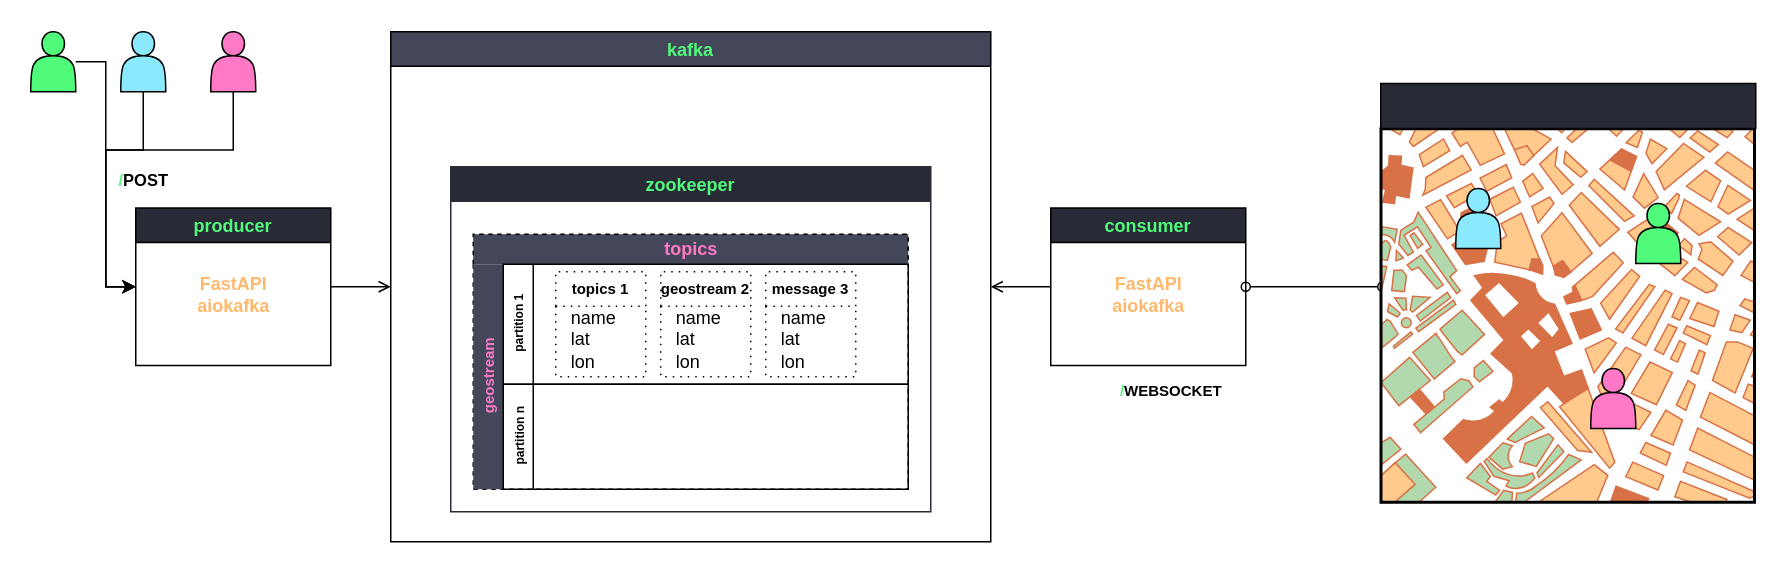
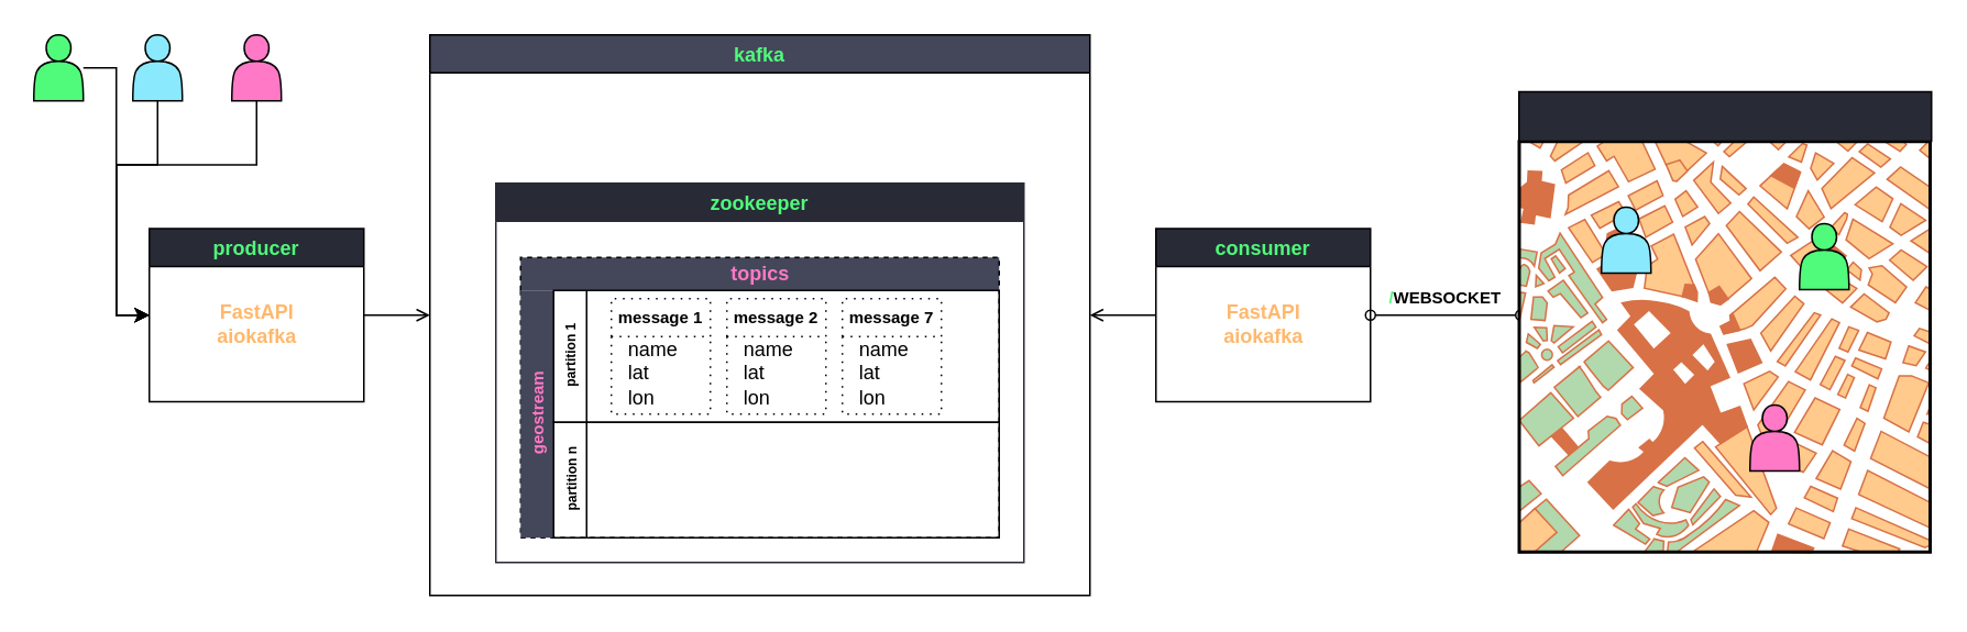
- <mxCell id="34" value="&lt;b&gt;&lt;font style=&quot;font-size: 11px&quot;&gt;/&lt;font style=&quot;font-size: 11px&quot; color=&quot;#000000&quot;&gt;POST&lt;/font&gt;&lt;/font&gt;&lt;/b&gt;" style="text;html=1;align=center;verticalAlign=middle;resizable=0;points=[];autosize=1;fontSize=10;fontColor=#50FA7B;" vertex="1" parent="1"><mxGeometry x="70" y="110" width="50" height="20" as="geometry" /></mxCell>
- <mxCell id="14" value="topics 1" style="swimlane;startSize=23;dashed=1;dashPattern=1 4;fontSize=10;fillColor=none;" vertex="1" parent="13"><mxGeometry x="35" y="5" width="60" height="70" as="geometry" /></mxCell>
+ <mxCell id="14" value="message 1" style="swimlane;startSize=23;dashed=1;dashPattern=1 4;fontSize=10;fillColor=none;" vertex="1" parent="13"><mxGeometry x="35" y="5" width="60" height="70" as="geometry" /></mxCell>
- <mxCell id="16" value="geostream 2" style="swimlane;startSize=23;dashed=1;dashPattern=1 4;fontSize=10;fillColor=none;" vertex="1" parent="13"><mxGeometry x="105" y="5" width="60" height="70" as="geometry" /></mxCell>
+ <mxCell id="16" value="message 2" style="swimlane;startSize=23;dashed=1;dashPattern=1 4;fontSize=10;fillColor=none;" vertex="1" parent="13"><mxGeometry x="105" y="5" width="60" height="70" as="geometry" /></mxCell>
- <mxCell id="18" value="message 3" style="swimlane;startSize=23;dashed=1;dashPattern=1 4;fontSize=10;fillColor=none;" vertex="1" parent="13"><mxGeometry x="175" y="5" width="60" height="70" as="geometry" /></mxCell>
+ <mxCell id="18" value="message 7" style="swimlane;startSize=23;dashed=1;dashPattern=1 4;fontSize=10;fillColor=none;" vertex="1" parent="13"><mxGeometry x="175" y="5" width="60" height="70" as="geometry" /></mxCell>
- <mxCell id="35" value="&lt;b&gt;&lt;font color=&quot;#50FA7B&quot;&gt;/&lt;/font&gt;&lt;font color=&quot;#000000&quot;&gt;WEBSOCKET&lt;/font&gt;&lt;/b&gt;" style="text;html=1;align=center;verticalAlign=middle;resizable=0;points=[];autosize=1;fontSize=10;fontColor=#50FA7B;" vertex="1" parent="1"><mxGeometry x="740" y="250" width="80" height="20" as="geometry" /></mxCell>
+ <mxCell id="35" value="&lt;b&gt;&lt;font color=&quot;#50FA7B&quot;&gt;/&lt;/font&gt;&lt;font color=&quot;#000000&quot;&gt;WEBSOCKET&lt;/font&gt;&lt;/b&gt;" style="text;html=1;align=center;verticalAlign=middle;resizable=0;points=[];autosize=1;fontSize=10;fontColor=#50FA7B;" vertex="1" parent="1"><mxGeometry x="835" y="170" width="80" height="20" as="geometry" /></mxCell>
